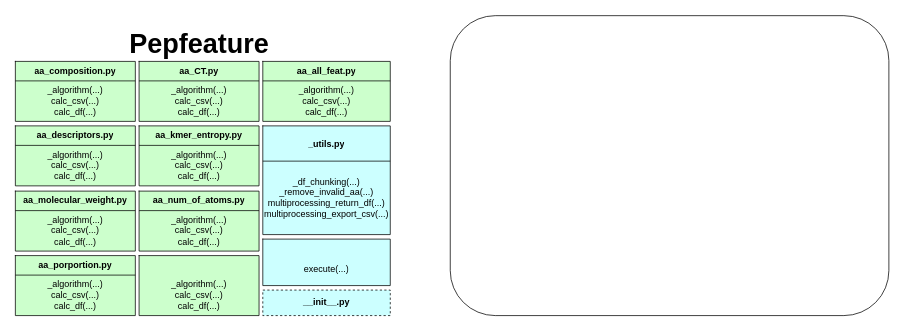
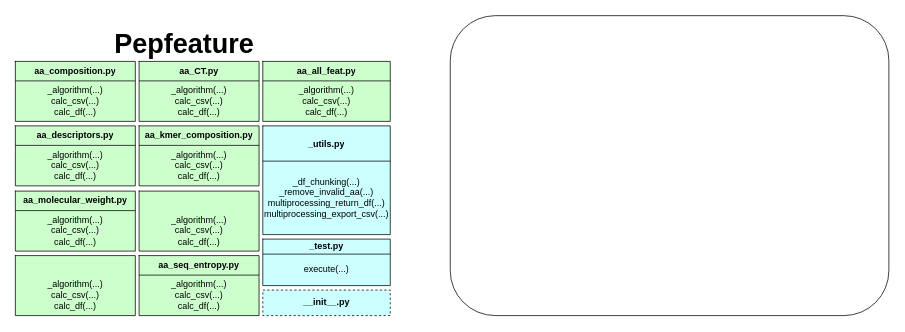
- <mxCell id="59" value="&lt;b&gt;&lt;font style=&quot;font-size: 36px&quot;&gt;Pepfeature&lt;/font&gt;&lt;/b&gt;" style="text;html=1;align=center;verticalAlign=middle;resizable=0;points=[];autosize=1;strokeColor=none;fontSize=30;" parent="1" vertex="1"><mxGeometry x="165" y="42" width="200" height="30" as="geometry" /></mxCell>
+ <mxCell id="59" value="&lt;b&gt;&lt;font style=&quot;font-size: 36px&quot;&gt;Pepfeature&lt;/font&gt;&lt;/b&gt;" style="text;html=1;align=center;verticalAlign=middle;resizable=0;points=[];autosize=1;strokeColor=none;fontSize=30;" parent="1" vertex="1"><mxGeometry x="145" y="42" width="200" height="30" as="geometry" /></mxCell>
- <mxCell id="24" value="&lt;b&gt;aa_kmer_entropy.py&lt;/b&gt;" style="shape=partialRectangle;html=1;whiteSpace=wrap;connectable=0;overflow=hidden;fillColor=none;top=0;left=0;bottom=0;right=0;" parent="23" vertex="1"><mxGeometry width="160" height="26" as="geometry" /></mxCell>
+ <mxCell id="24" value="&lt;b&gt;aa_kmer_composition.py&lt;/b&gt;" style="shape=partialRectangle;html=1;whiteSpace=wrap;connectable=0;overflow=hidden;fillColor=none;top=0;left=0;bottom=0;right=0;" parent="23" vertex="1"><mxGeometry width="160" height="26" as="geometry" /></mxCell>
- <mxCell id="34" value="&lt;b&gt;aa_num_of_atoms.py&lt;/b&gt;" style="shape=partialRectangle;html=1;whiteSpace=wrap;connectable=0;overflow=hidden;fillColor=none;top=0;left=0;bottom=0;right=0;" parent="33" vertex="1"><mxGeometry width="160" height="26" as="geometry" /></mxCell>
+ <mxCell id="54" value="&lt;b&gt;_test.py&lt;/b&gt;" style="shape=partialRectangle;html=1;whiteSpace=wrap;connectable=0;overflow=hidden;fillColor=none;top=0;left=0;bottom=0;right=0;" parent="53" vertex="1"><mxGeometry width="170" height="20" as="geometry" /></mxCell>
- <mxCell id="39" value="&lt;b&gt;aa_porportion.py&lt;/b&gt;" style="shape=partialRectangle;html=1;whiteSpace=wrap;connectable=0;overflow=hidden;fillColor=none;top=0;left=0;bottom=0;right=0;" parent="38" vertex="1"><mxGeometry width="160" height="26" as="geometry" /></mxCell>
+ <mxCell id="44" value="&lt;b&gt;aa_seq_entropy.py&lt;/b&gt;" style="shape=partialRectangle;html=1;whiteSpace=wrap;connectable=0;overflow=hidden;fillColor=none;top=0;left=0;bottom=0;right=0;" parent="43" vertex="1"><mxGeometry width="160" height="26" as="geometry" /></mxCell>
